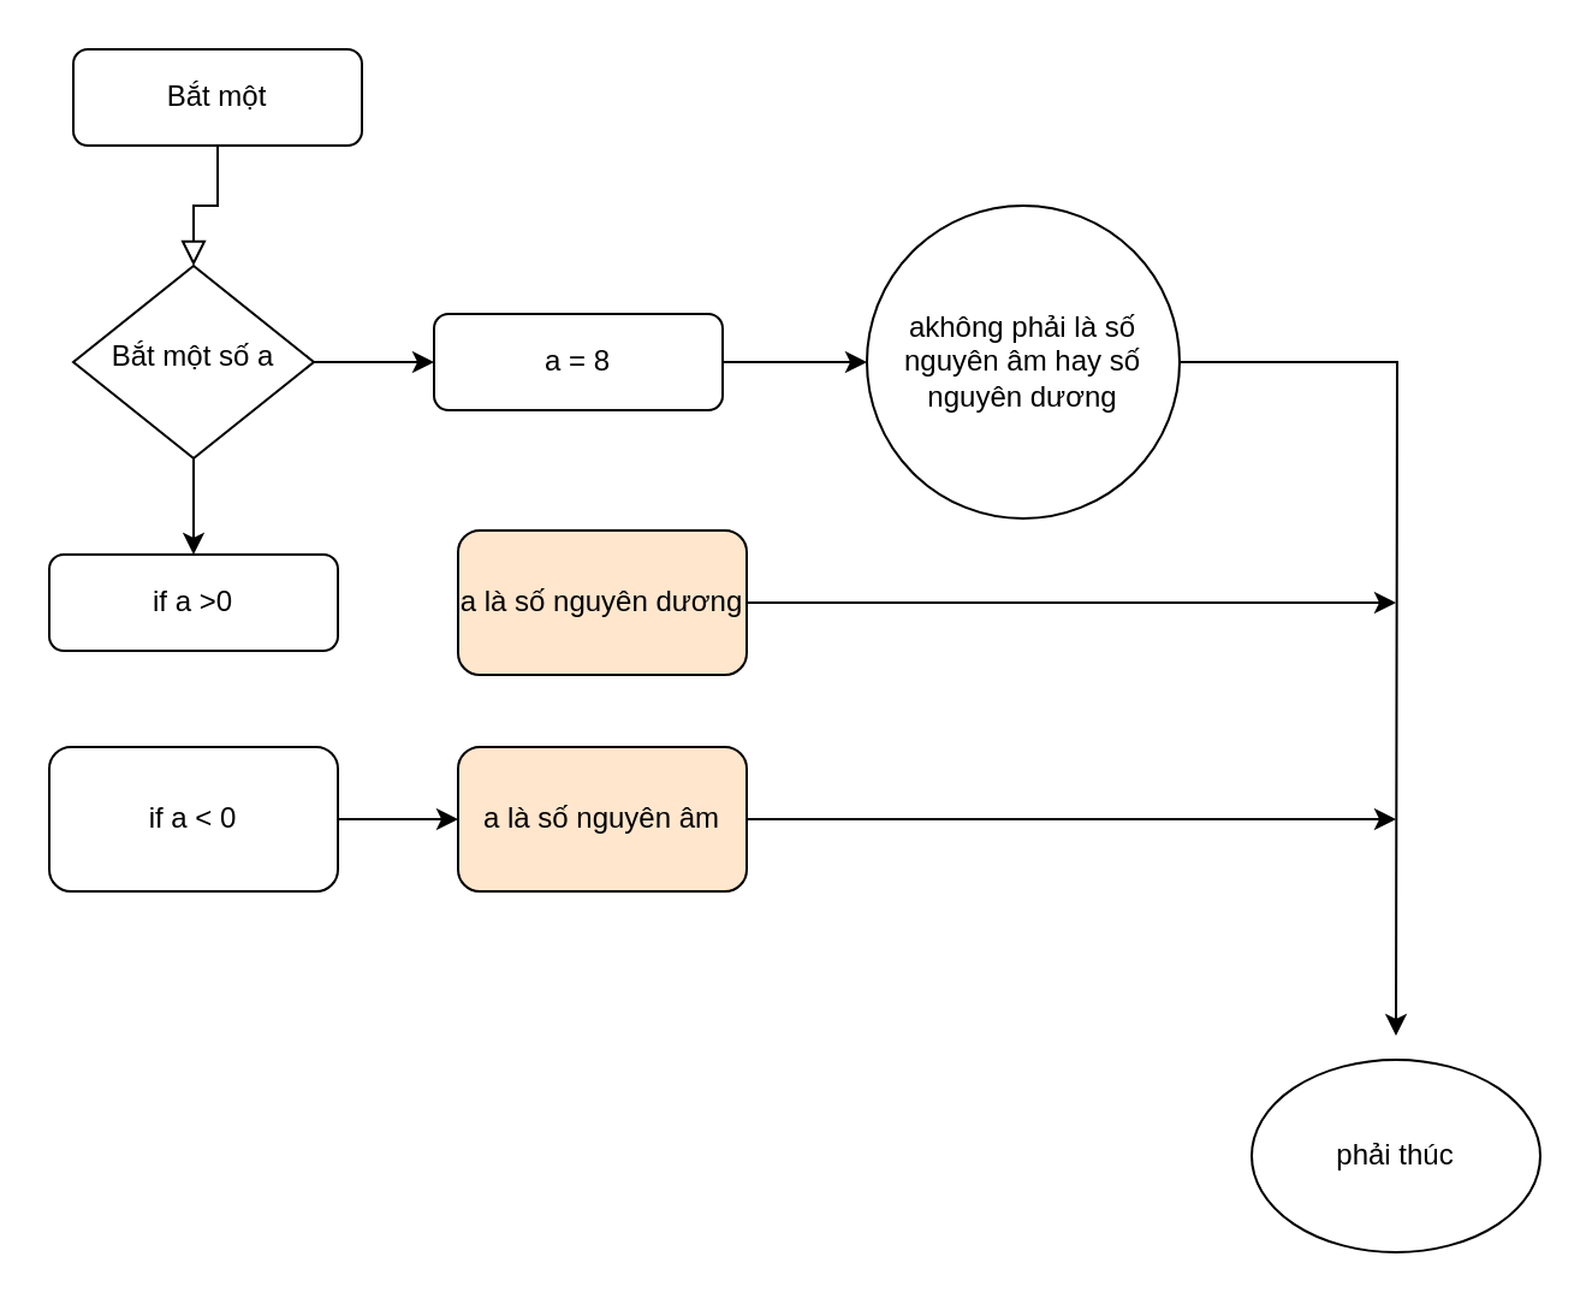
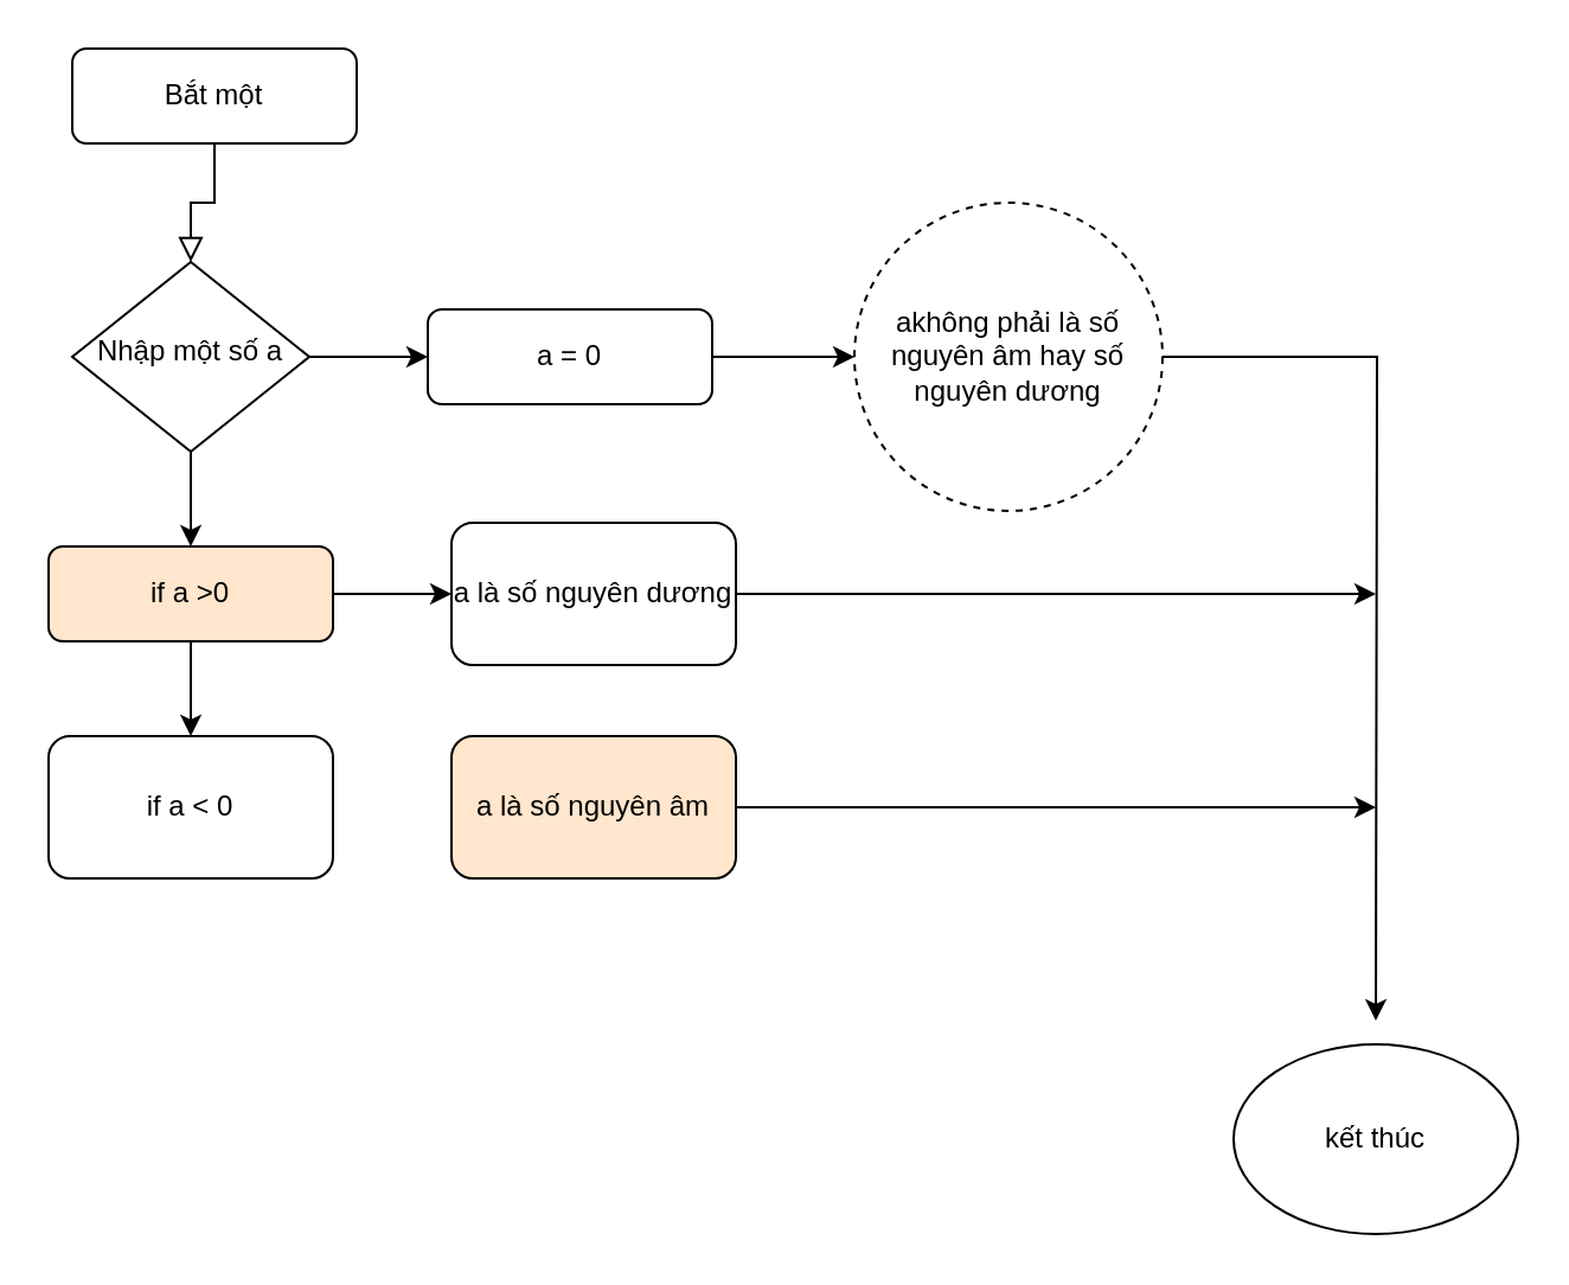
- <mxCell id="5" value="&lt;font style=&quot;vertical-align: inherit&quot;&gt;&lt;font style=&quot;vertical-align: inherit&quot;&gt;Bắt một số a&lt;/font&gt;&lt;/font&gt;" style="rhombus;whiteSpace=wrap;html=1;shadow=0;fontFamily=Helvetica;fontSize=12;align=center;strokeWidth=1;spacing=6;spacingTop=-4;" parent="1" vertex="1"><mxGeometry x="30" y="110" width="100" height="80" as="geometry" /></mxCell>
+ <mxCell id="5" value="&lt;font style=&quot;vertical-align: inherit&quot;&gt;&lt;font style=&quot;vertical-align: inherit&quot;&gt;Nhập một số a&lt;/font&gt;&lt;/font&gt;" style="rhombus;whiteSpace=wrap;html=1;shadow=0;fontFamily=Helvetica;fontSize=12;align=center;strokeWidth=1;spacing=6;spacingTop=-4;" parent="1" vertex="1"><mxGeometry x="30" y="110" width="100" height="80" as="geometry" /></mxCell>
- <mxCell id="7" value="&lt;font style=&quot;vertical-align: inherit&quot;&gt;&lt;font style=&quot;vertical-align: inherit&quot;&gt;a = 8&lt;/font&gt;&lt;/font&gt;" style="rounded=1;whiteSpace=wrap;html=1;fontSize=12;glass=0;strokeWidth=1;shadow=0;" parent="1" vertex="1"><mxGeometry x="180" y="130" width="120" height="40" as="geometry" /></mxCell>
+ <mxCell id="7" value="&lt;font style=&quot;vertical-align: inherit&quot;&gt;&lt;font style=&quot;vertical-align: inherit&quot;&gt;a = 0&lt;/font&gt;&lt;/font&gt;" style="rounded=1;whiteSpace=wrap;html=1;fontSize=12;glass=0;strokeWidth=1;shadow=0;" parent="1" vertex="1"><mxGeometry x="180" y="130" width="120" height="40" as="geometry" /></mxCell>
- <mxCell id="9" value="&lt;font style=&quot;vertical-align: inherit&quot;&gt;&lt;font style=&quot;vertical-align: inherit&quot;&gt;akhông phải là số nguyên âm hay số nguyên dương&lt;/font&gt;&lt;/font&gt;" style="ellipse;whiteSpace=wrap;html=1;aspect=fixed;" vertex="1" parent="1"><mxGeometry x="360" y="85" width="130" height="130" as="geometry" /></mxCell>
+ <mxCell id="9" value="&lt;font style=&quot;vertical-align: inherit&quot;&gt;&lt;font style=&quot;vertical-align: inherit&quot;&gt;akhông phải là số nguyên âm hay số nguyên dương&lt;/font&gt;&lt;/font&gt;" style="ellipse;whiteSpace=wrap;html=1;aspect=fixed;dashed=1;" vertex="1" parent="1"><mxGeometry x="360" y="85" width="130" height="130" as="geometry" /></mxCell>
- <mxCell id="14" value="if a &amp;gt;0" style="rounded=1;whiteSpace=wrap;html=1;" vertex="1" parent="1"><mxGeometry x="20" y="230" width="120" height="40" as="geometry" /></mxCell>
+ <mxCell id="14" value="if a &amp;gt;0" style="rounded=1;whiteSpace=wrap;html=1;fillColor=#ffe6cc;" vertex="1" parent="1"><mxGeometry x="20" y="230" width="120" height="40" as="geometry" /></mxCell>
+ <mxCell id="12" style="edgeStyle=orthogonalEdgeStyle;rounded=0;orthogonalLoop=1;jettySize=auto;html=1;exitX=1;exitY=0.5;exitDx=0;exitDy=0;" edge="1" parent="1" source="14" target="16"><mxGeometry relative="1" as="geometry"><mxPoint x="190" y="250" as="targetPoint" /></mxGeometry></mxCell>
- <mxCell id="16" value="a là số nguyên dương" style="rounded=1;whiteSpace=wrap;html=1;fillColor=#ffe6cc;" vertex="1" parent="1"><mxGeometry x="190" y="220" width="120" height="60" as="geometry" /></mxCell>
+ <mxCell id="16" value="a là số nguyên dương" style="rounded=1;whiteSpace=wrap;html=1;" vertex="1" parent="1"><mxGeometry x="190" y="220" width="120" height="60" as="geometry" /></mxCell>
+ <mxCell id="13" style="edgeStyle=orthogonalEdgeStyle;rounded=0;orthogonalLoop=1;jettySize=auto;html=1;exitX=0.5;exitY=1;exitDx=0;exitDy=0;" edge="1" parent="1" source="14" target="18"><mxGeometry relative="1" as="geometry" /></mxCell>
- <mxCell id="17" style="edgeStyle=orthogonalEdgeStyle;rounded=0;orthogonalLoop=1;jettySize=auto;html=1;exitX=1;exitY=0.5;exitDx=0;exitDy=0;" edge="1" parent="1" source="18" target="20"><mxGeometry relative="1" as="geometry"><mxPoint x="190" y="340" as="targetPoint" /></mxGeometry></mxCell>
- <mxCell id="21" value="phải thúc" style="ellipse;whiteSpace=wrap;html=1;" vertex="1" parent="1"><mxGeometry x="520" y="440" width="120" height="80" as="geometry" /></mxCell>
+ <mxCell id="21" value="kết thúc" style="ellipse;whiteSpace=wrap;html=1;" vertex="1" parent="1"><mxGeometry x="520" y="440" width="120" height="80" as="geometry" /></mxCell>
